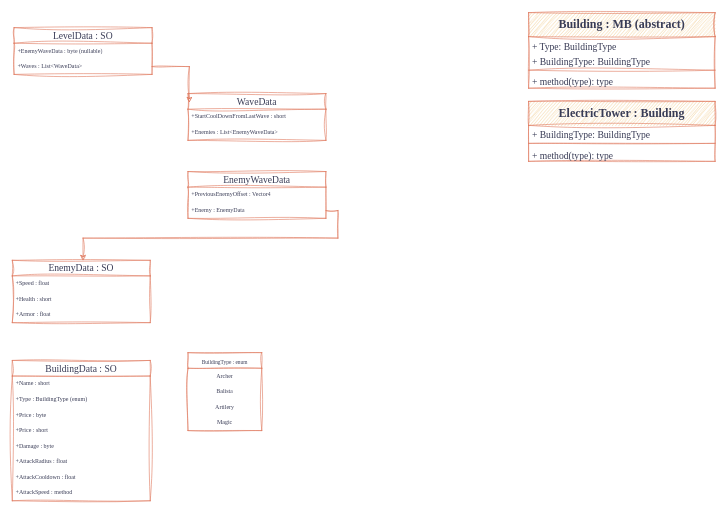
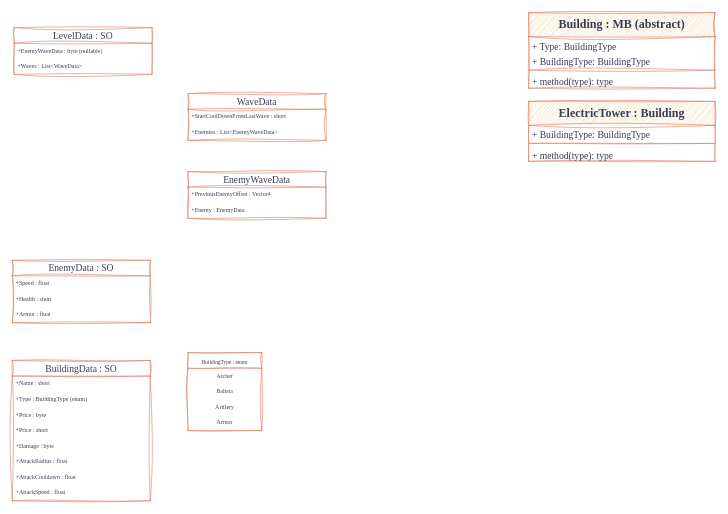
- <mxCell id="5" style="edgeStyle=orthogonalEdgeStyle;rounded=0;sketch=1;hachureGap=4;jiggle=2;curveFitting=1;orthogonalLoop=1;jettySize=auto;html=1;entryX=0.01;entryY=0.187;entryDx=0;entryDy=0;fontFamily=Architects Daughter;fontSource=https%3A%2F%2Ffonts.googleapis.com%2Fcss%3Ffamily%3DArchitects%2BDaughter;fontSize=16;entryPerimeter=0;labelBackgroundColor=none;strokeColor=#E07A5F;fontColor=default;" parent="1" source="4" target="6" edge="1"><mxGeometry relative="1" as="geometry"><mxPoint x="453" y="80" as="targetPoint" /></mxGeometry></mxCell>
- <mxCell id="16" style="edgeStyle=orthogonalEdgeStyle;rounded=0;sketch=1;hachureGap=4;jiggle=2;curveFitting=1;orthogonalLoop=1;jettySize=auto;html=1;exitX=1;exitY=0.5;exitDx=0;exitDy=0;strokeColor=#E07A5F;fontFamily=Architects Daughter;fontSource=https%3A%2F%2Ffonts.googleapis.com%2Fcss%3Ffamily%3DArchitects%2BDaughter;fontSize=16;fontColor=default;fillColor=#F2CC8F;labelBackgroundColor=none;" parent="1" source="15" target="9" edge="1"><mxGeometry relative="1" as="geometry"><Array as="points"><mxPoint x="563" y="350" /><mxPoint x="563" y="396" /><mxPoint x="138" y="396" /></Array></mxGeometry></mxCell>
- <mxCell id="30" value="Magic" style="text;strokeColor=none;fillColor=none;align=center;verticalAlign=top;spacingLeft=4;spacingRight=4;overflow=hidden;rotatable=0;points=[[0,0.5],[1,0.5]];portConstraint=eastwest;whiteSpace=wrap;html=1;fontSize=10;fontFamily=Architects Daughter;labelBackgroundColor=none;fontColor=#393C56;sketch=1;curveFitting=1;jiggle=2;" parent="26" vertex="1"><mxGeometry y="104" width="123" height="26" as="geometry" /></mxCell>
+ <mxCell id="30" value="Armor" style="text;strokeColor=none;fillColor=none;align=center;verticalAlign=top;spacingLeft=4;spacingRight=4;overflow=hidden;rotatable=0;points=[[0,0.5],[1,0.5]];portConstraint=eastwest;whiteSpace=wrap;html=1;fontSize=10;fontFamily=Architects Daughter;labelBackgroundColor=none;fontColor=#393C56;sketch=1;curveFitting=1;jiggle=2;" parent="26" vertex="1"><mxGeometry y="104" width="123" height="26" as="geometry" /></mxCell>
- <mxCell id="25" value="+AttackSpeed : method" style="text;strokeColor=none;fillColor=none;align=left;verticalAlign=top;spacingLeft=4;spacingRight=4;overflow=hidden;rotatable=0;points=[[0,0.5],[1,0.5]];portConstraint=eastwest;whiteSpace=wrap;html=1;fontSize=10;fontFamily=Architects Daughter;labelBackgroundColor=none;fontColor=#393C56;sketch=1;curveFitting=1;jiggle=2;" parent="17" vertex="1"><mxGeometry y="208" width="230" height="26" as="geometry" /></mxCell>
+ <mxCell id="25" value="+AttackSpeed : float" style="text;strokeColor=none;fillColor=none;align=left;verticalAlign=top;spacingLeft=4;spacingRight=4;overflow=hidden;rotatable=0;points=[[0,0.5],[1,0.5]];portConstraint=eastwest;whiteSpace=wrap;html=1;fontSize=10;fontFamily=Architects Daughter;labelBackgroundColor=none;fontColor=#393C56;sketch=1;curveFitting=1;jiggle=2;" parent="17" vertex="1"><mxGeometry y="208" width="230" height="26" as="geometry" /></mxCell>
